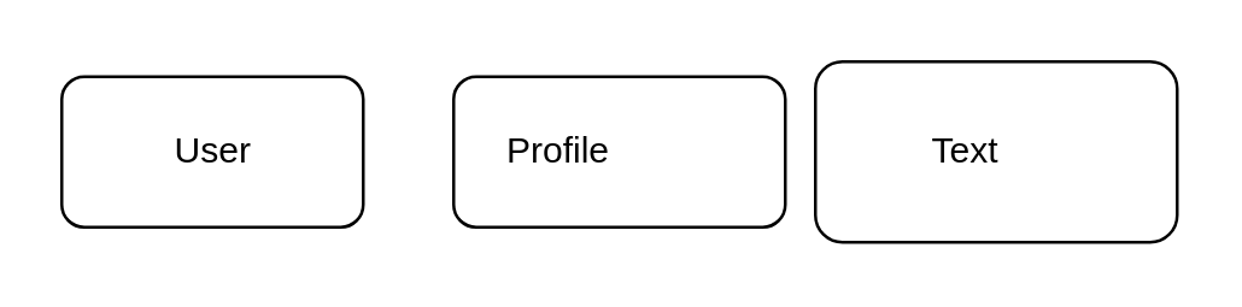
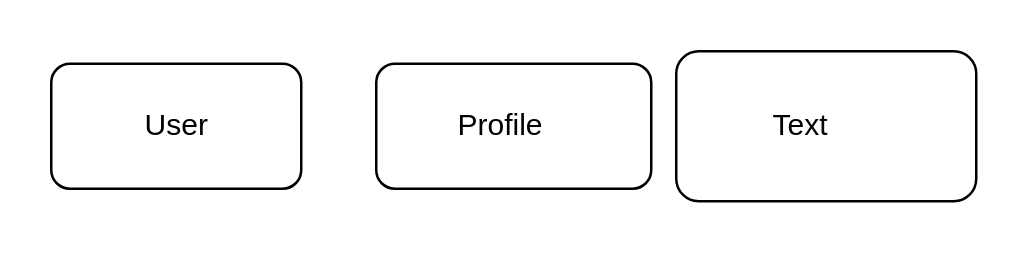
- <mxCell id="6" value="Profile" style="text;strokeColor=none;align=center;fillColor=none;html=1;verticalAlign=middle;whiteSpace=wrap;rounded=0;" vertex="1" parent="1"><mxGeometry x="155" y="35" width="60" height="30" as="geometry" /></mxCell>
+ <mxCell id="6" value="Profile" style="text;strokeColor=none;align=center;fillColor=none;html=1;verticalAlign=middle;whiteSpace=wrap;rounded=0;" vertex="1" parent="1"><mxGeometry x="170" y="35" width="60" height="30" as="geometry" /></mxCell>
